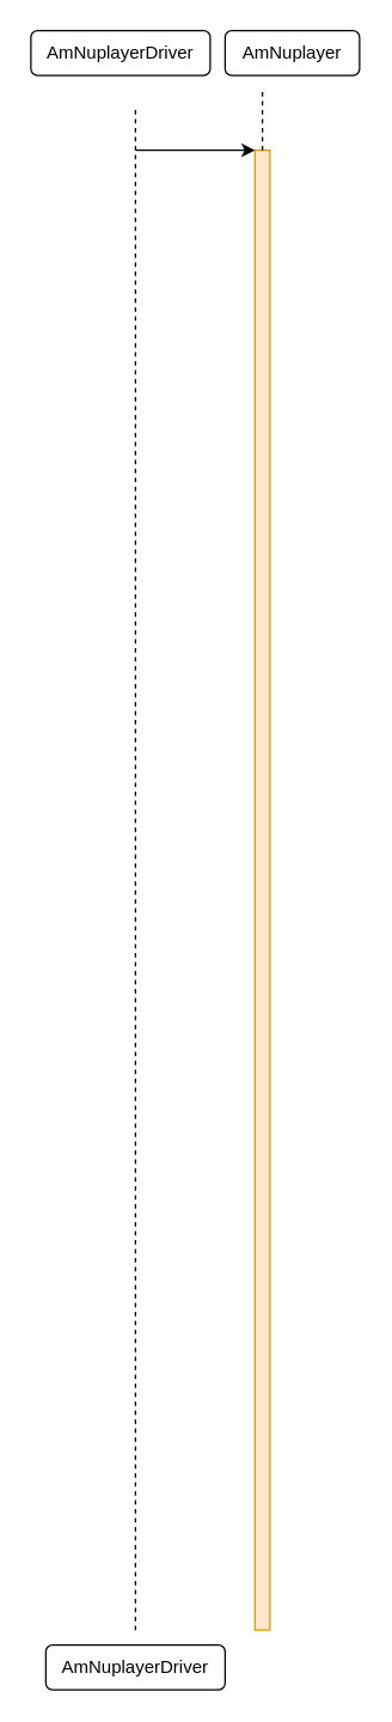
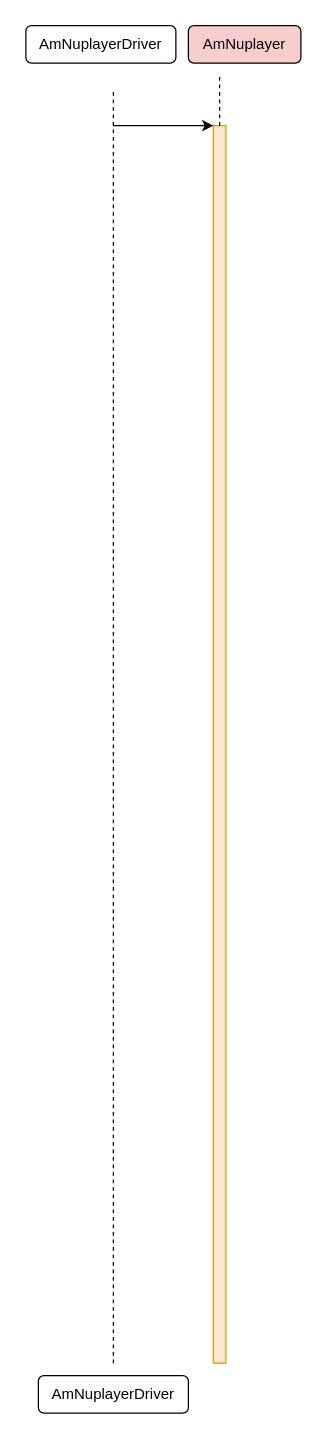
- <mxCell id="6" value="AmNuplayer" style="rounded=1;whiteSpace=wrap;html=1;" vertex="1" parent="1"><mxGeometry x="150" y="20" width="90" height="30" as="geometry" /></mxCell>
+ <mxCell id="6" value="AmNuplayer" style="rounded=1;whiteSpace=wrap;html=1;fillColor=#f8cecc;" vertex="1" parent="1"><mxGeometry x="150" y="20" width="90" height="30" as="geometry" /></mxCell>
